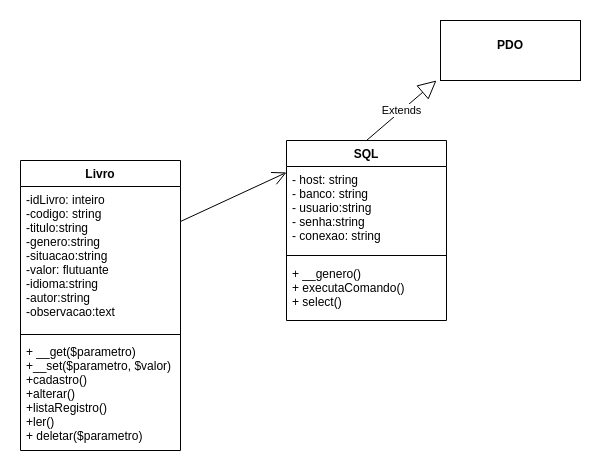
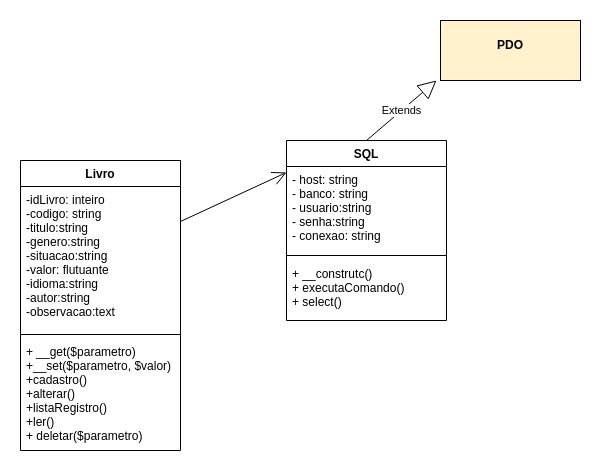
- <mxCell id="12" value="&lt;p style=&quot;margin: 0px ; margin-top: 4px ; text-align: center&quot;&gt;&lt;br&gt;&lt;b&gt;PDO&lt;/b&gt;&lt;/p&gt;" style="verticalAlign=top;align=left;overflow=fill;fontSize=12;fontFamily=Helvetica;html=1;" parent="1" vertex="1"><mxGeometry x="440" y="20" width="140" height="60" as="geometry" /></mxCell>
+ <mxCell id="12" value="&lt;p style=&quot;margin: 0px ; margin-top: 4px ; text-align: center&quot;&gt;&lt;br&gt;&lt;b&gt;PDO&lt;/b&gt;&lt;/p&gt;" style="verticalAlign=top;align=left;overflow=fill;fontSize=12;fontFamily=Helvetica;html=1;fillColor=#fff2cc;" parent="1" vertex="1"><mxGeometry x="440" y="20" width="140" height="60" as="geometry" /></mxCell>
- <mxCell id="9" value="+ __genero()&#10;+ executaComando()&#10;+ select()&#10;" style="text;strokeColor=none;fillColor=none;align=left;verticalAlign=top;spacingLeft=4;spacingRight=4;overflow=hidden;rotatable=0;points=[[0,0.5],[1,0.5]];portConstraint=eastwest;" parent="6" vertex="1"><mxGeometry y="120" width="160" height="60" as="geometry" /></mxCell>
+ <mxCell id="9" value="+ __construtc()&#10;+ executaComando()&#10;+ select()&#10;" style="text;strokeColor=none;fillColor=none;align=left;verticalAlign=top;spacingLeft=4;spacingRight=4;overflow=hidden;rotatable=0;points=[[0,0.5],[1,0.5]];portConstraint=eastwest;" parent="6" vertex="1"><mxGeometry y="120" width="160" height="60" as="geometry" /></mxCell>
